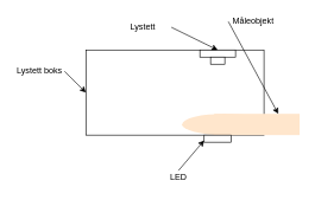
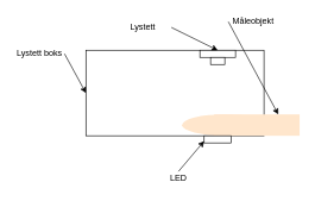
- <mxCell id="8" value="Lystett boks" style="text;html=1;strokeColor=none;fillColor=none;align=center;verticalAlign=middle;whiteSpace=wrap;rounded=0;" vertex="1" parent="1"><mxGeometry x="20" y="90" width="70" height="20" as="geometry" /></mxCell>
+ <mxCell id="8" value="Lystett boks" style="text;html=1;strokeColor=none;fillColor=none;align=center;verticalAlign=middle;whiteSpace=wrap;rounded=0;" vertex="1" parent="1"><mxGeometry x="20" y="65" width="70" height="20" as="geometry" /></mxCell>
